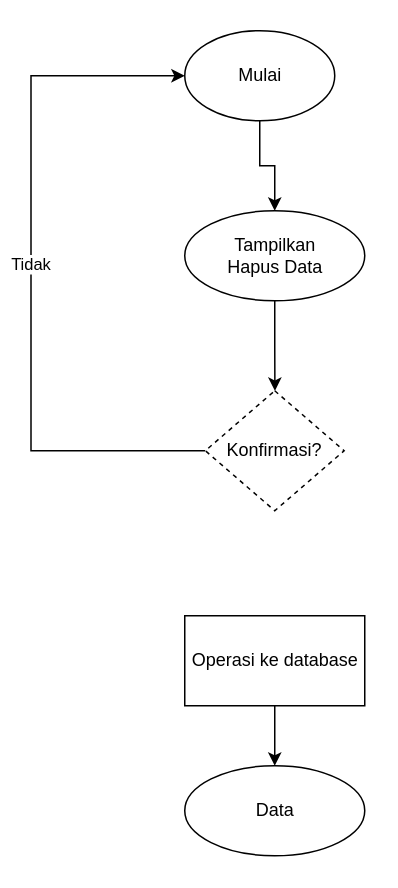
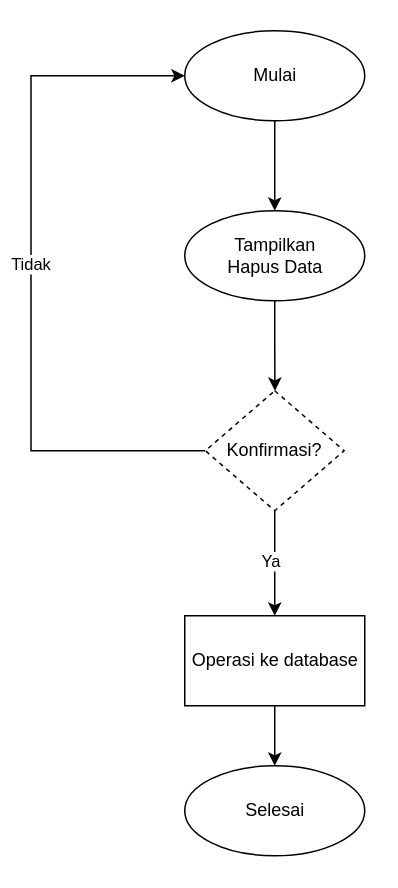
- <mxCell id="3" value="Mulai" style="ellipse;whiteSpace=wrap;html=1;" parent="1" vertex="1"><mxGeometry x="122.5" y="20" width="100" height="60" as="geometry" /></mxCell>
+ <mxCell id="3" value="Mulai" style="ellipse;whiteSpace=wrap;html=1;" parent="1" vertex="1"><mxGeometry x="122.5" width="120" height="60" as="geometry" y="20" /></mxCell>
+ <mxCell id="7" style="edgeStyle=orthogonalEdgeStyle;rounded=0;orthogonalLoop=1;jettySize=auto;html=1;exitX=0.5;exitY=1;exitDx=0;exitDy=0;" parent="1" source="11" target="13" edge="1"><mxGeometry relative="1" as="geometry"><Array as="points"><mxPoint x="183" y="440" /><mxPoint x="183" y="440" /></Array></mxGeometry></mxCell>
+ <mxCell id="8" value="Ya" style="edgeLabel;html=1;align=center;verticalAlign=middle;resizable=0;points=[];" parent="7" connectable="0" vertex="1"><mxGeometry x="-0.05" y="-3" relative="1" as="geometry"><mxPoint as="offset" /></mxGeometry></mxCell>
- <mxCell id="4" value="Data" style="ellipse;whiteSpace=wrap;html=1;" parent="1" vertex="1"><mxGeometry x="122.5" y="510" width="120" height="60" as="geometry" /></mxCell>
+ <mxCell id="4" value="Selesai" style="ellipse;whiteSpace=wrap;html=1;" parent="1" vertex="1"><mxGeometry x="122.5" y="510" width="120" height="60" as="geometry" /></mxCell>
